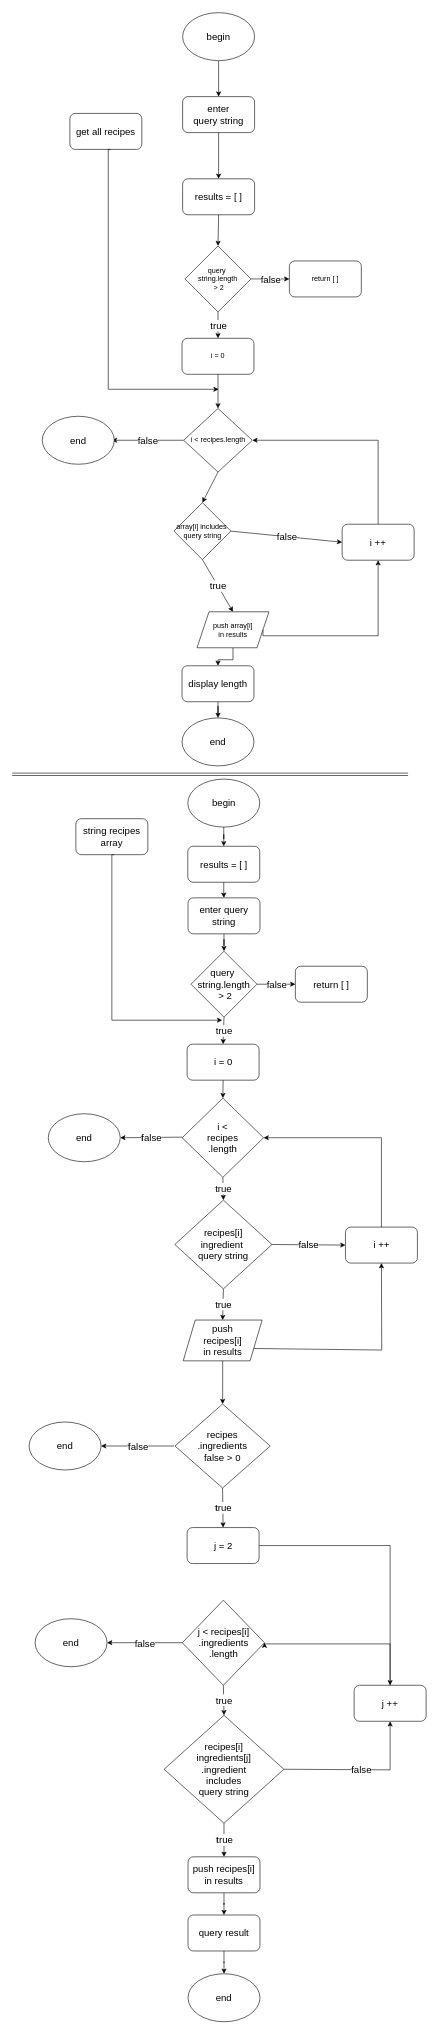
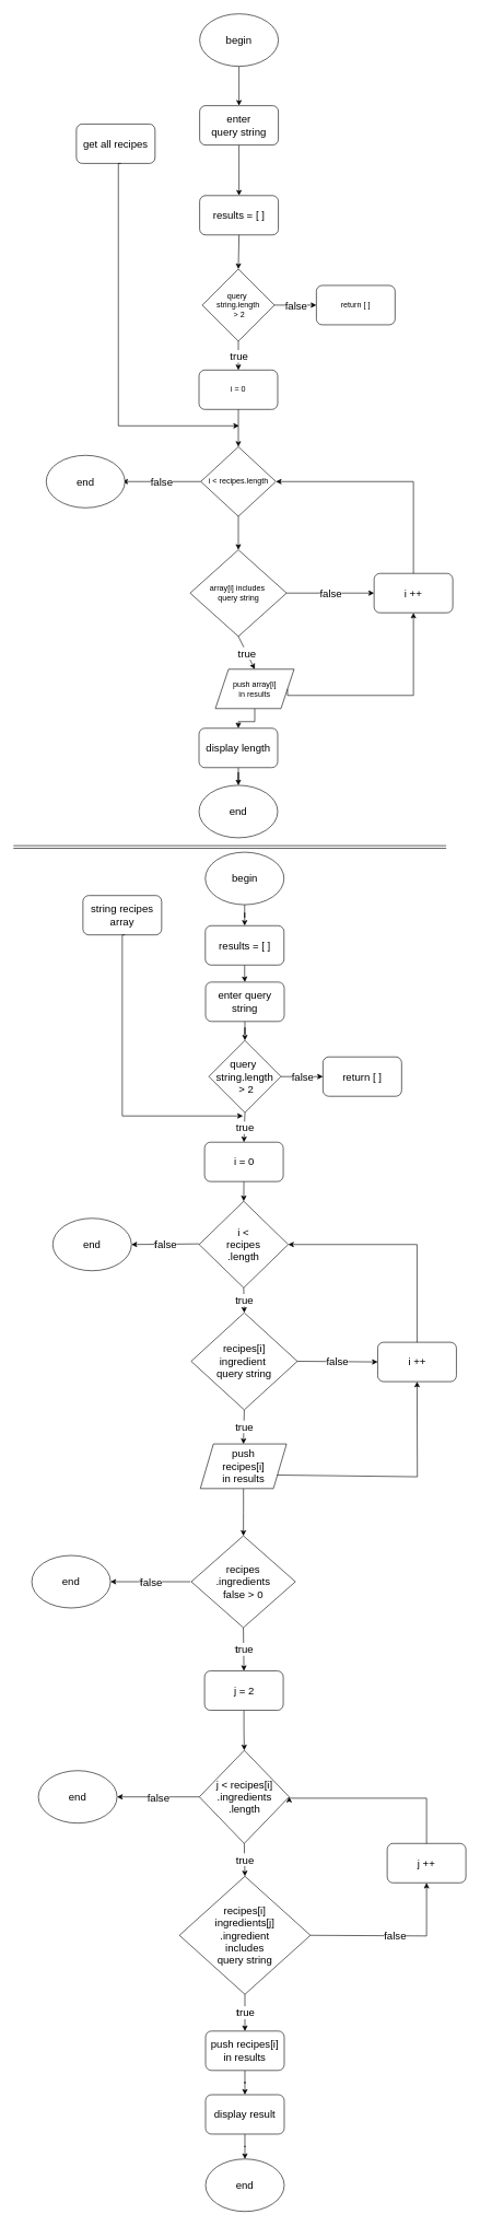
- <mxCell id="19" value="array[i] includes&amp;nbsp;&lt;br&gt;query string" style="rhombus;whiteSpace=wrap;html=1;" parent="1" vertex="1"><mxGeometry x="289.5" y="837" width="95" height="95" as="geometry" /></mxCell>
+ <mxCell id="19" value="array[i] includes&amp;nbsp;&lt;br&gt;query string" style="rhombus;whiteSpace=wrap;html=1;" parent="1" vertex="1"><mxGeometry x="289.5" y="837" width="147" height="132" as="geometry" /></mxCell>
- <mxCell id="50" value="" style="edgeStyle=orthogonalEdgeStyle;rounded=0;orthogonalLoop=1;jettySize=auto;html=1;fontSize=16;" parent="1" source="51" target="79" edge="1"><mxGeometry relative="1" as="geometry" /></mxCell>
+ <mxCell id="50" value="" style="edgeStyle=orthogonalEdgeStyle;rounded=0;orthogonalLoop=1;jettySize=auto;html=1;fontSize=16;" parent="1" source="51" target="52" edge="1"><mxGeometry relative="1" as="geometry" /></mxCell>
- <mxCell id="86" value="query result" style="rounded=1;whiteSpace=wrap;html=1;fontSize=16;" parent="1" vertex="1"><mxGeometry x="313" y="3192" width="120" height="60" as="geometry" /></mxCell>
+ <mxCell id="86" value="display result" style="rounded=1;whiteSpace=wrap;html=1;fontSize=16;" parent="1" vertex="1"><mxGeometry x="313" y="3192" width="120" height="60" as="geometry" /></mxCell>
